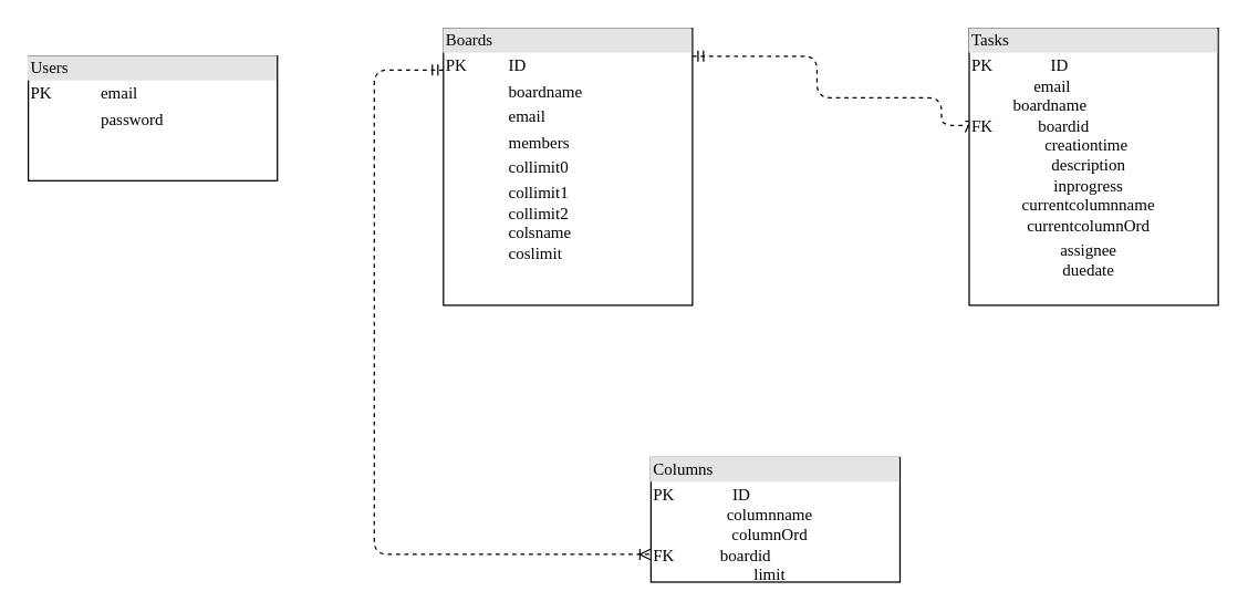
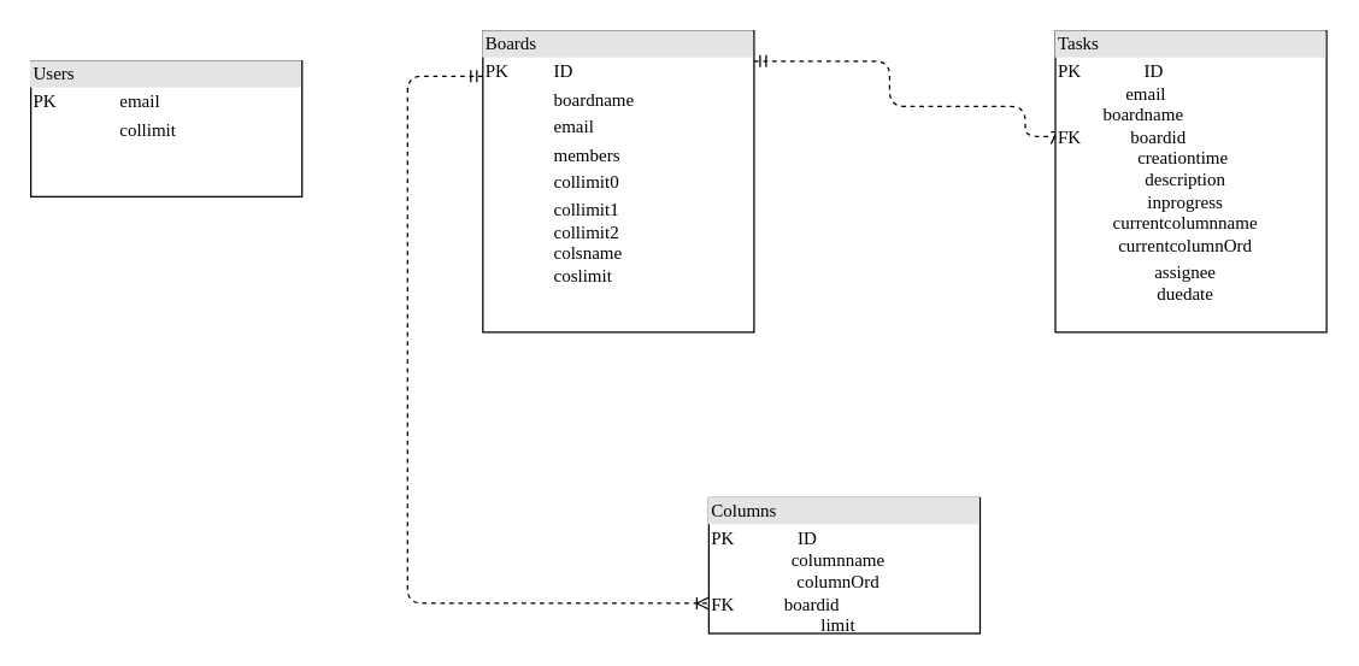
- <mxCell id="2" value="&lt;div style=&quot;box-sizing: border-box ; width: 100% ; background: #e4e4e4 ; padding: 2px&quot;&gt;Users&lt;/div&gt;&lt;table style=&quot;width: 100% ; font-size: 1em&quot; cellpadding=&quot;2&quot; cellspacing=&quot;0&quot;&gt;&lt;tbody&gt;&lt;tr&gt;&lt;td&gt;PK&lt;/td&gt;&lt;td&gt;email&lt;/td&gt;&lt;/tr&gt;&lt;tr&gt;&lt;td&gt;&lt;br&gt;&lt;/td&gt;&lt;td&gt;password&lt;/td&gt;&lt;/tr&gt;&lt;tr&gt;&lt;td&gt;&lt;/td&gt;&lt;td&gt;&lt;br&gt;&lt;/td&gt;&lt;/tr&gt;&lt;/tbody&gt;&lt;/table&gt;" style="verticalAlign=top;align=left;overflow=fill;html=1;rounded=0;shadow=0;comic=0;labelBackgroundColor=none;strokeWidth=1;fontFamily=Verdana;fontSize=12" parent="1" vertex="1"><mxGeometry x="20" y="40" width="180" height="90" as="geometry" /></mxCell>
+ <mxCell id="2" value="&lt;div style=&quot;box-sizing: border-box ; width: 100% ; background: #e4e4e4 ; padding: 2px&quot;&gt;Users&lt;/div&gt;&lt;table style=&quot;width: 100% ; font-size: 1em&quot; cellpadding=&quot;2&quot; cellspacing=&quot;0&quot;&gt;&lt;tbody&gt;&lt;tr&gt;&lt;td&gt;PK&lt;/td&gt;&lt;td&gt;email&lt;/td&gt;&lt;/tr&gt;&lt;tr&gt;&lt;td&gt;&lt;br&gt;&lt;/td&gt;&lt;td&gt;collimit&lt;/td&gt;&lt;/tr&gt;&lt;tr&gt;&lt;td&gt;&lt;/td&gt;&lt;td&gt;&lt;br&gt;&lt;/td&gt;&lt;/tr&gt;&lt;/tbody&gt;&lt;/table&gt;" style="verticalAlign=top;align=left;overflow=fill;html=1;rounded=0;shadow=0;comic=0;labelBackgroundColor=none;strokeWidth=1;fontFamily=Verdana;fontSize=12" parent="1" vertex="1"><mxGeometry x="20" y="40" width="180" height="90" as="geometry" /></mxCell>
